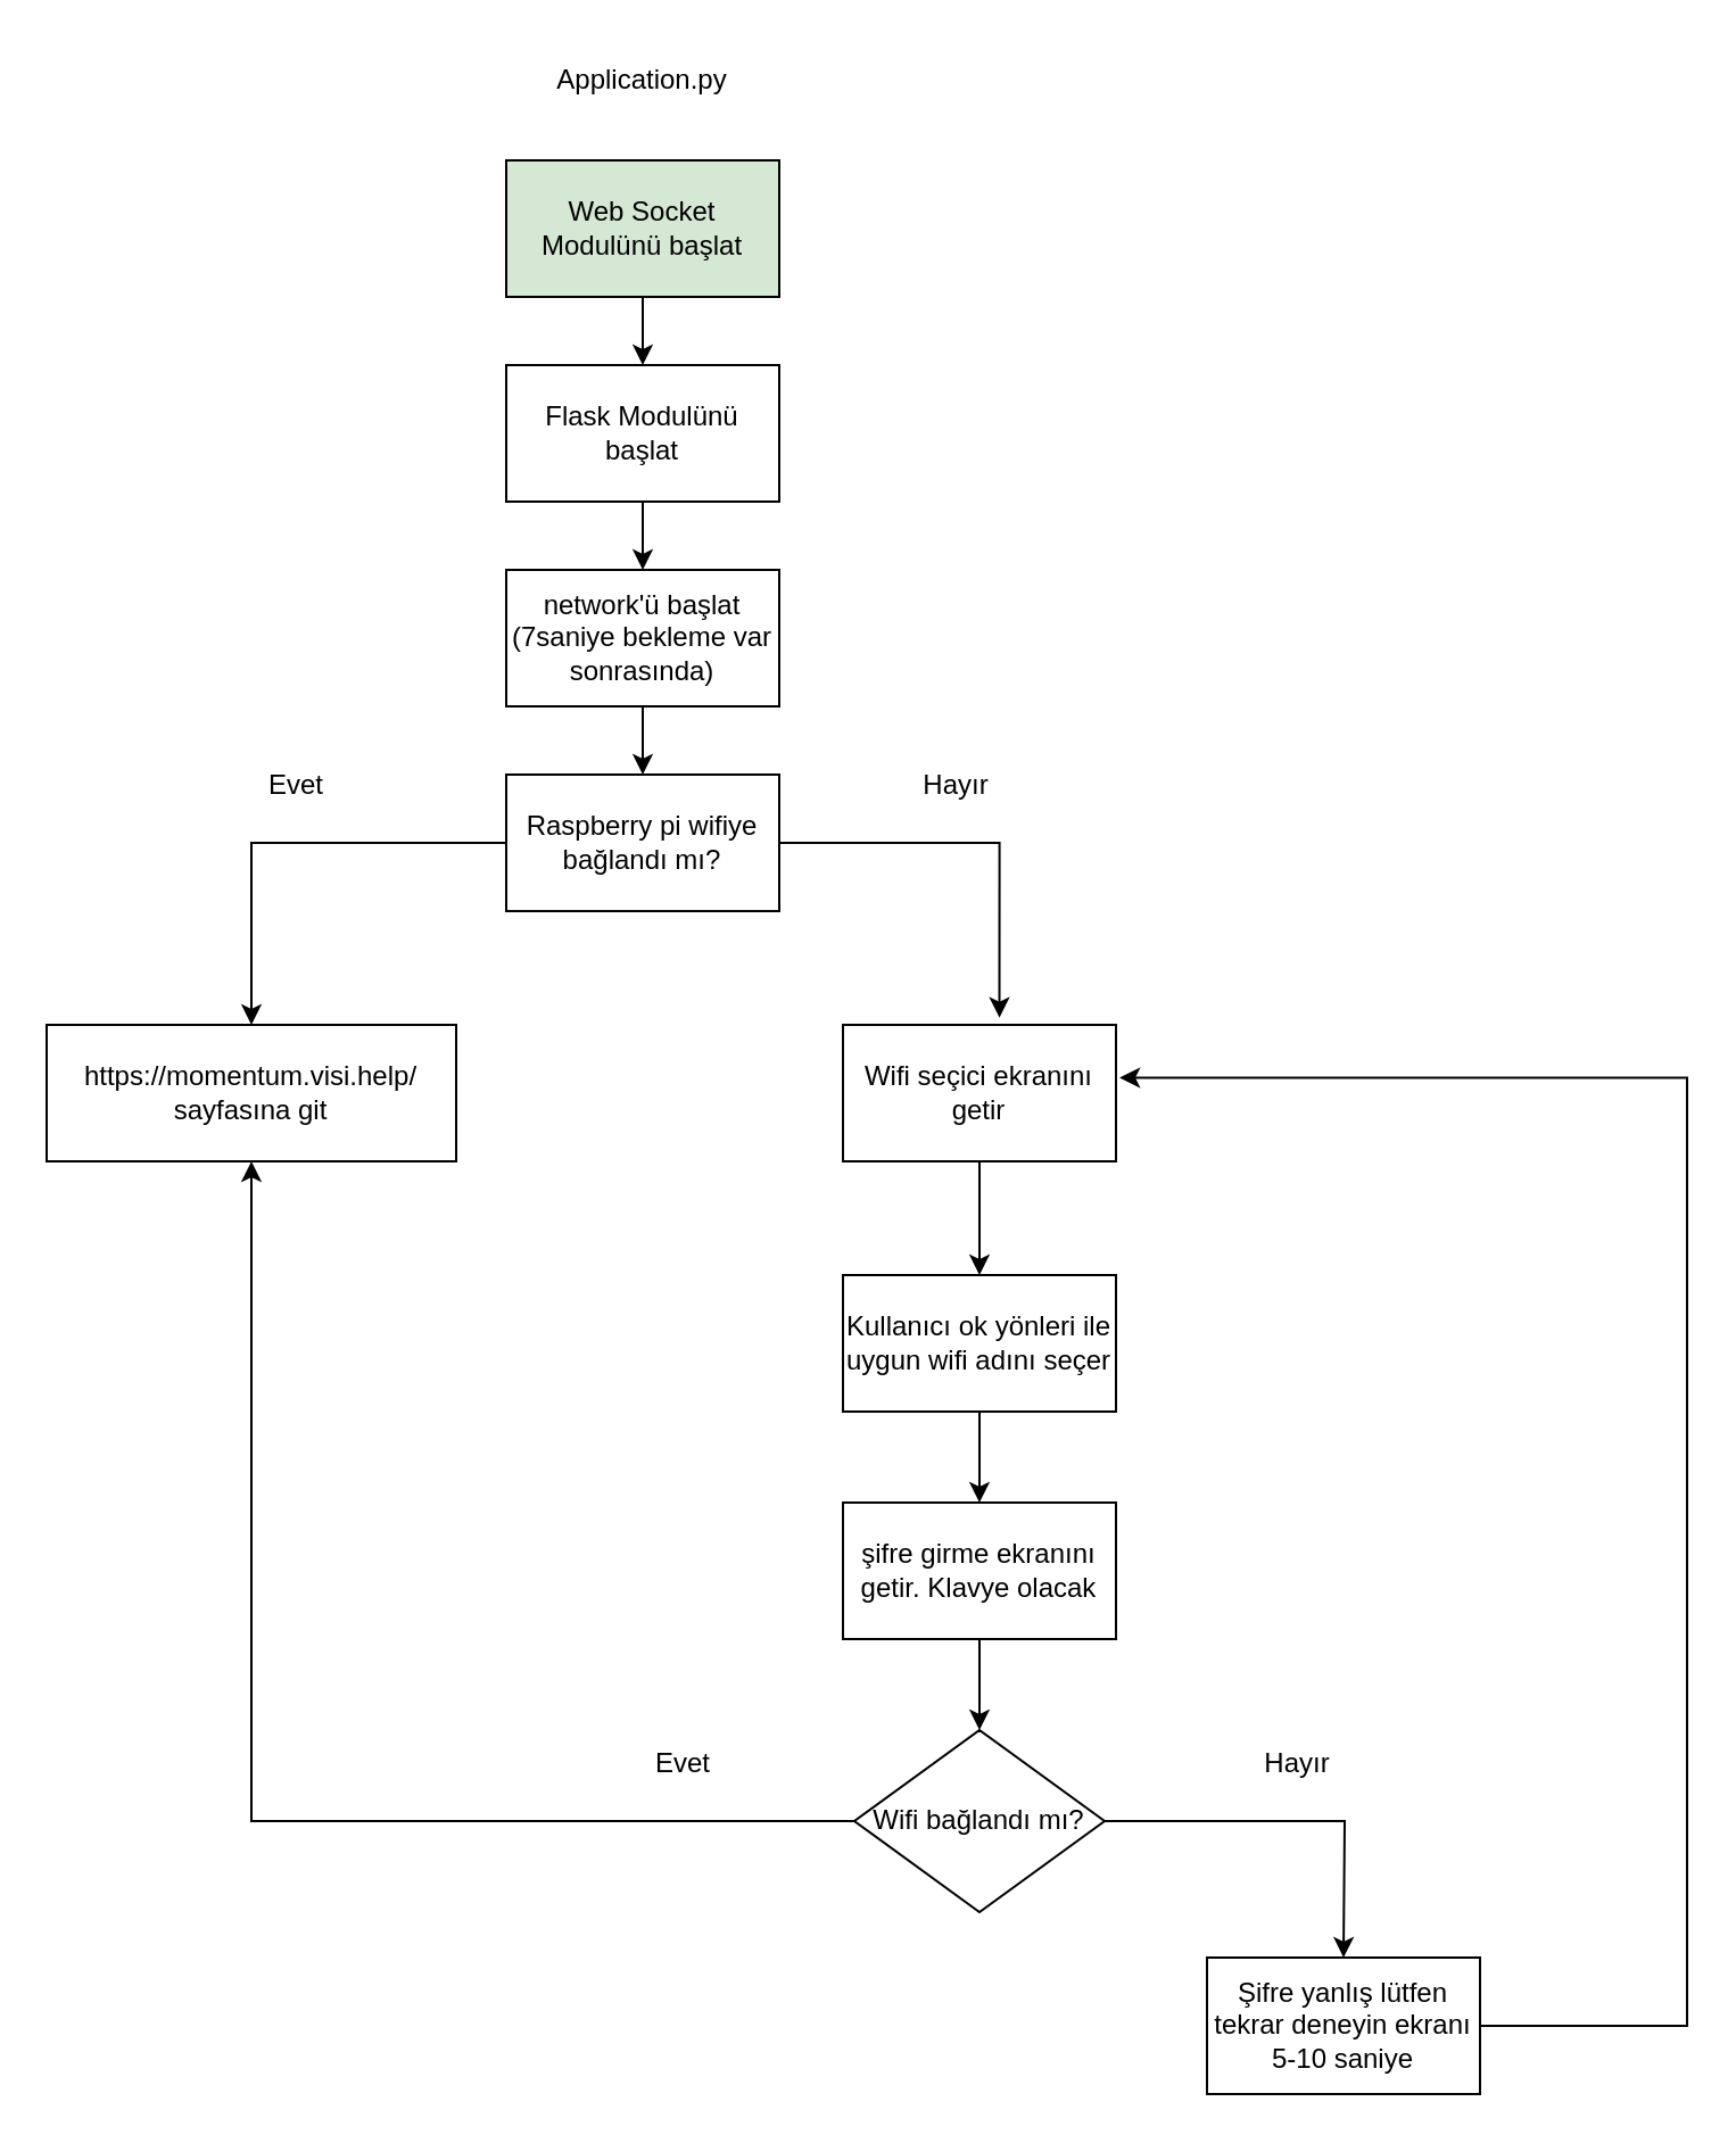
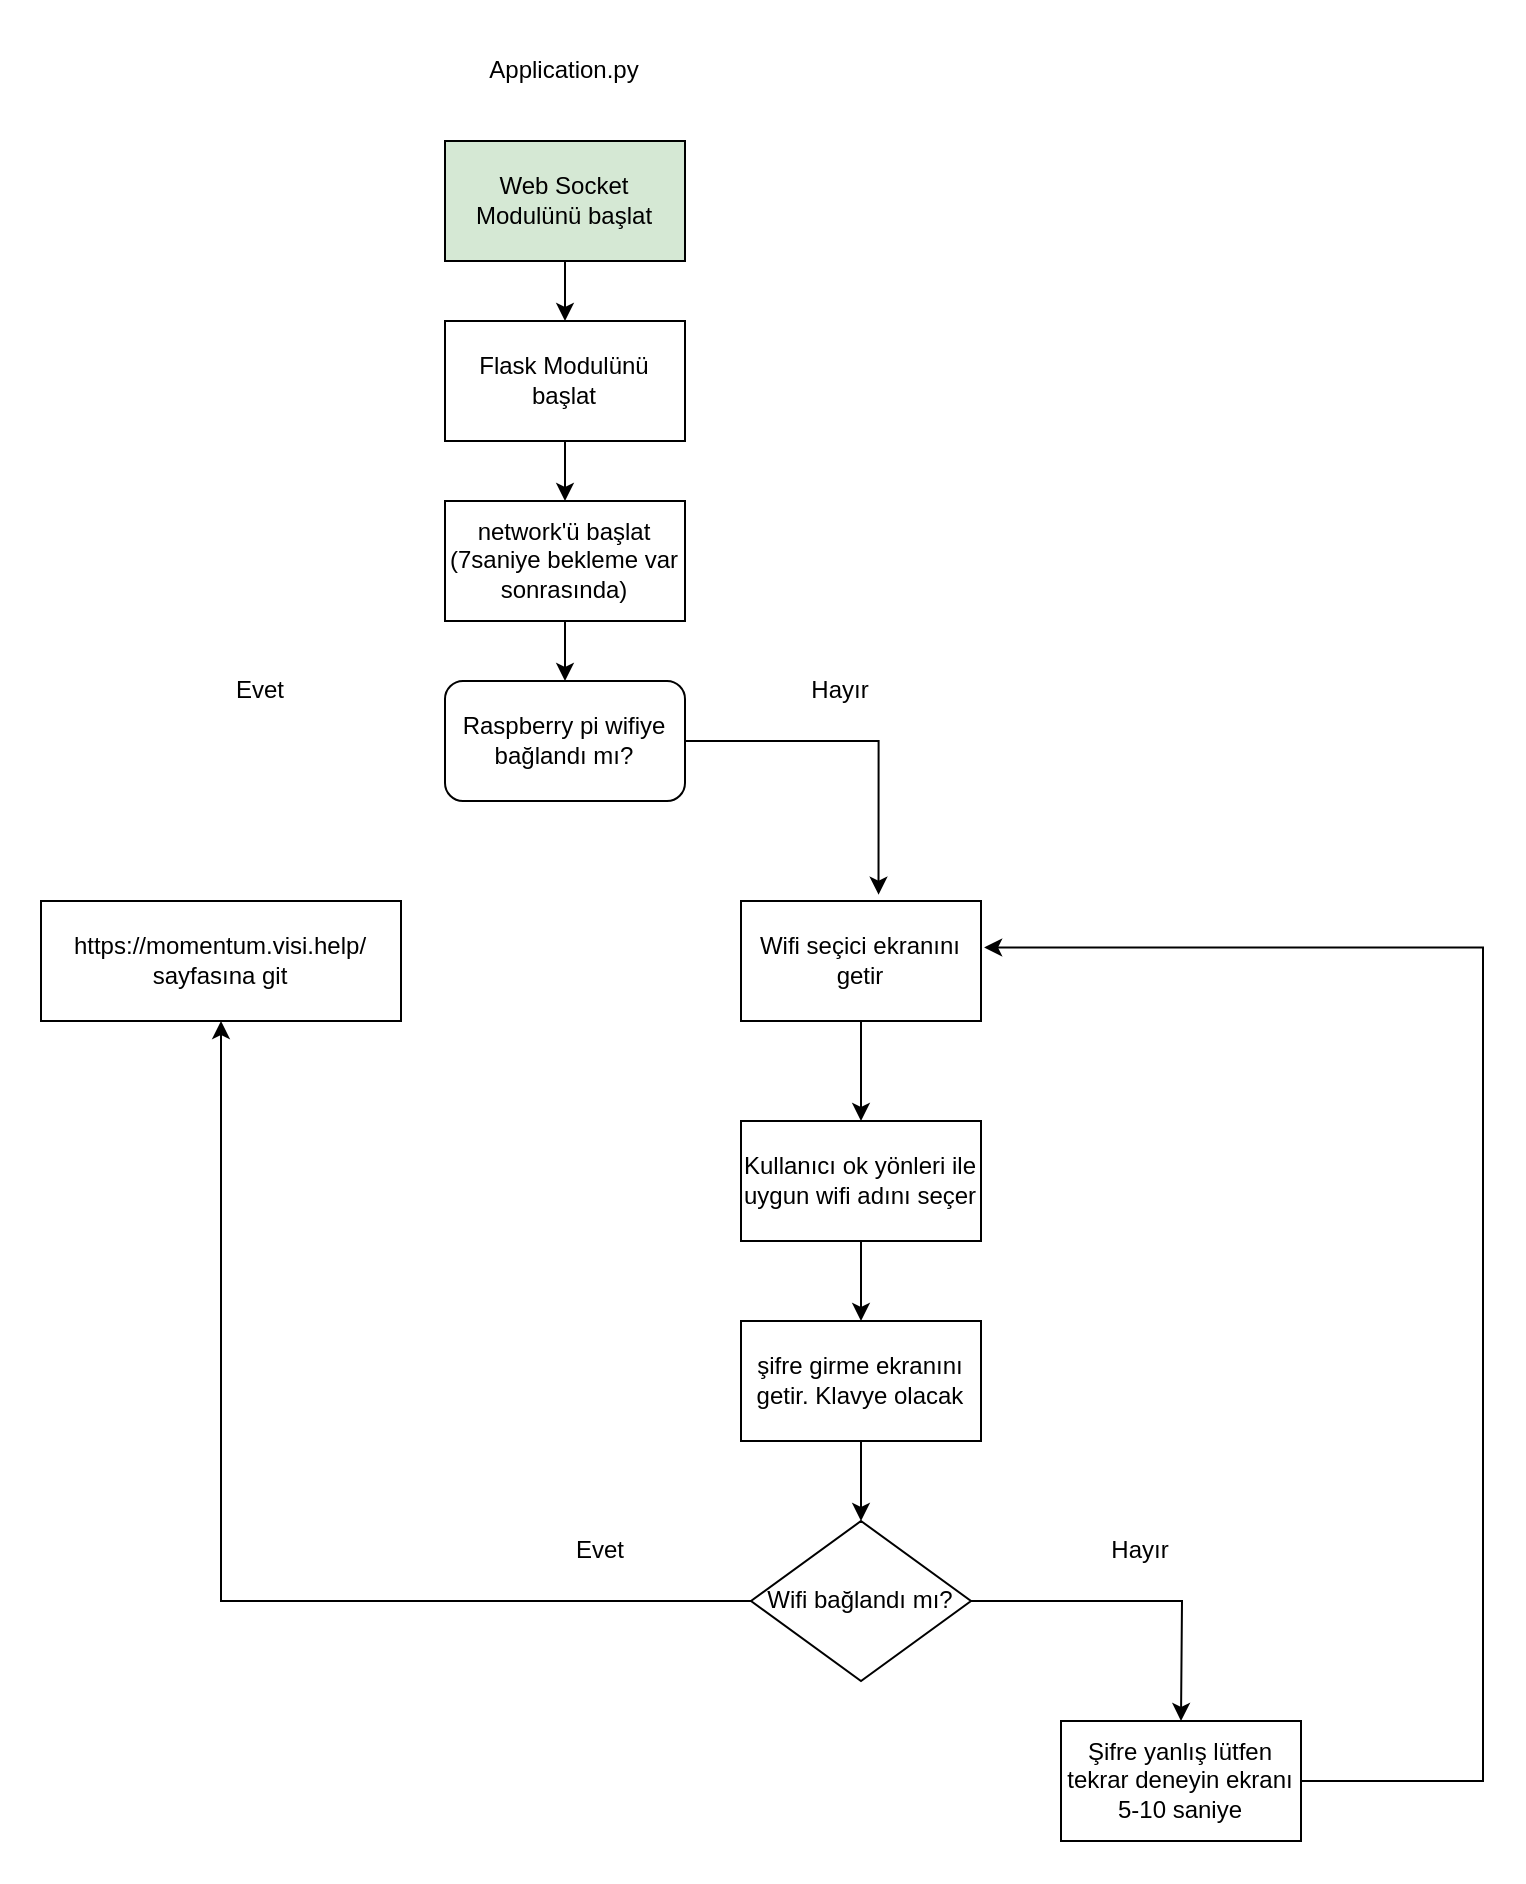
- <mxCell id="9" style="edgeStyle=orthogonalEdgeStyle;rounded=0;orthogonalLoop=1;jettySize=auto;html=1;entryX=0.5;entryY=0;entryDx=0;entryDy=0;entryPerimeter=0;" parent="1" source="11" target="12" edge="1"><mxGeometry relative="1" as="geometry"><mxPoint x="120" y="440" as="targetPoint" /></mxGeometry></mxCell>
- <mxCell id="11" value="Raspberry pi wifiye bağlandı mı?" style="rounded=0;whiteSpace=wrap;html=1;" parent="1" vertex="1"><mxGeometry x="222" y="340" width="120" height="60" as="geometry" /></mxCell>
+ <mxCell id="11" value="Raspberry pi wifiye bağlandı mı?" style="whiteSpace=wrap;html=1;rounded=1;" parent="1" vertex="1"><mxGeometry x="222" y="340" width="120" height="60" as="geometry" /></mxCell>
